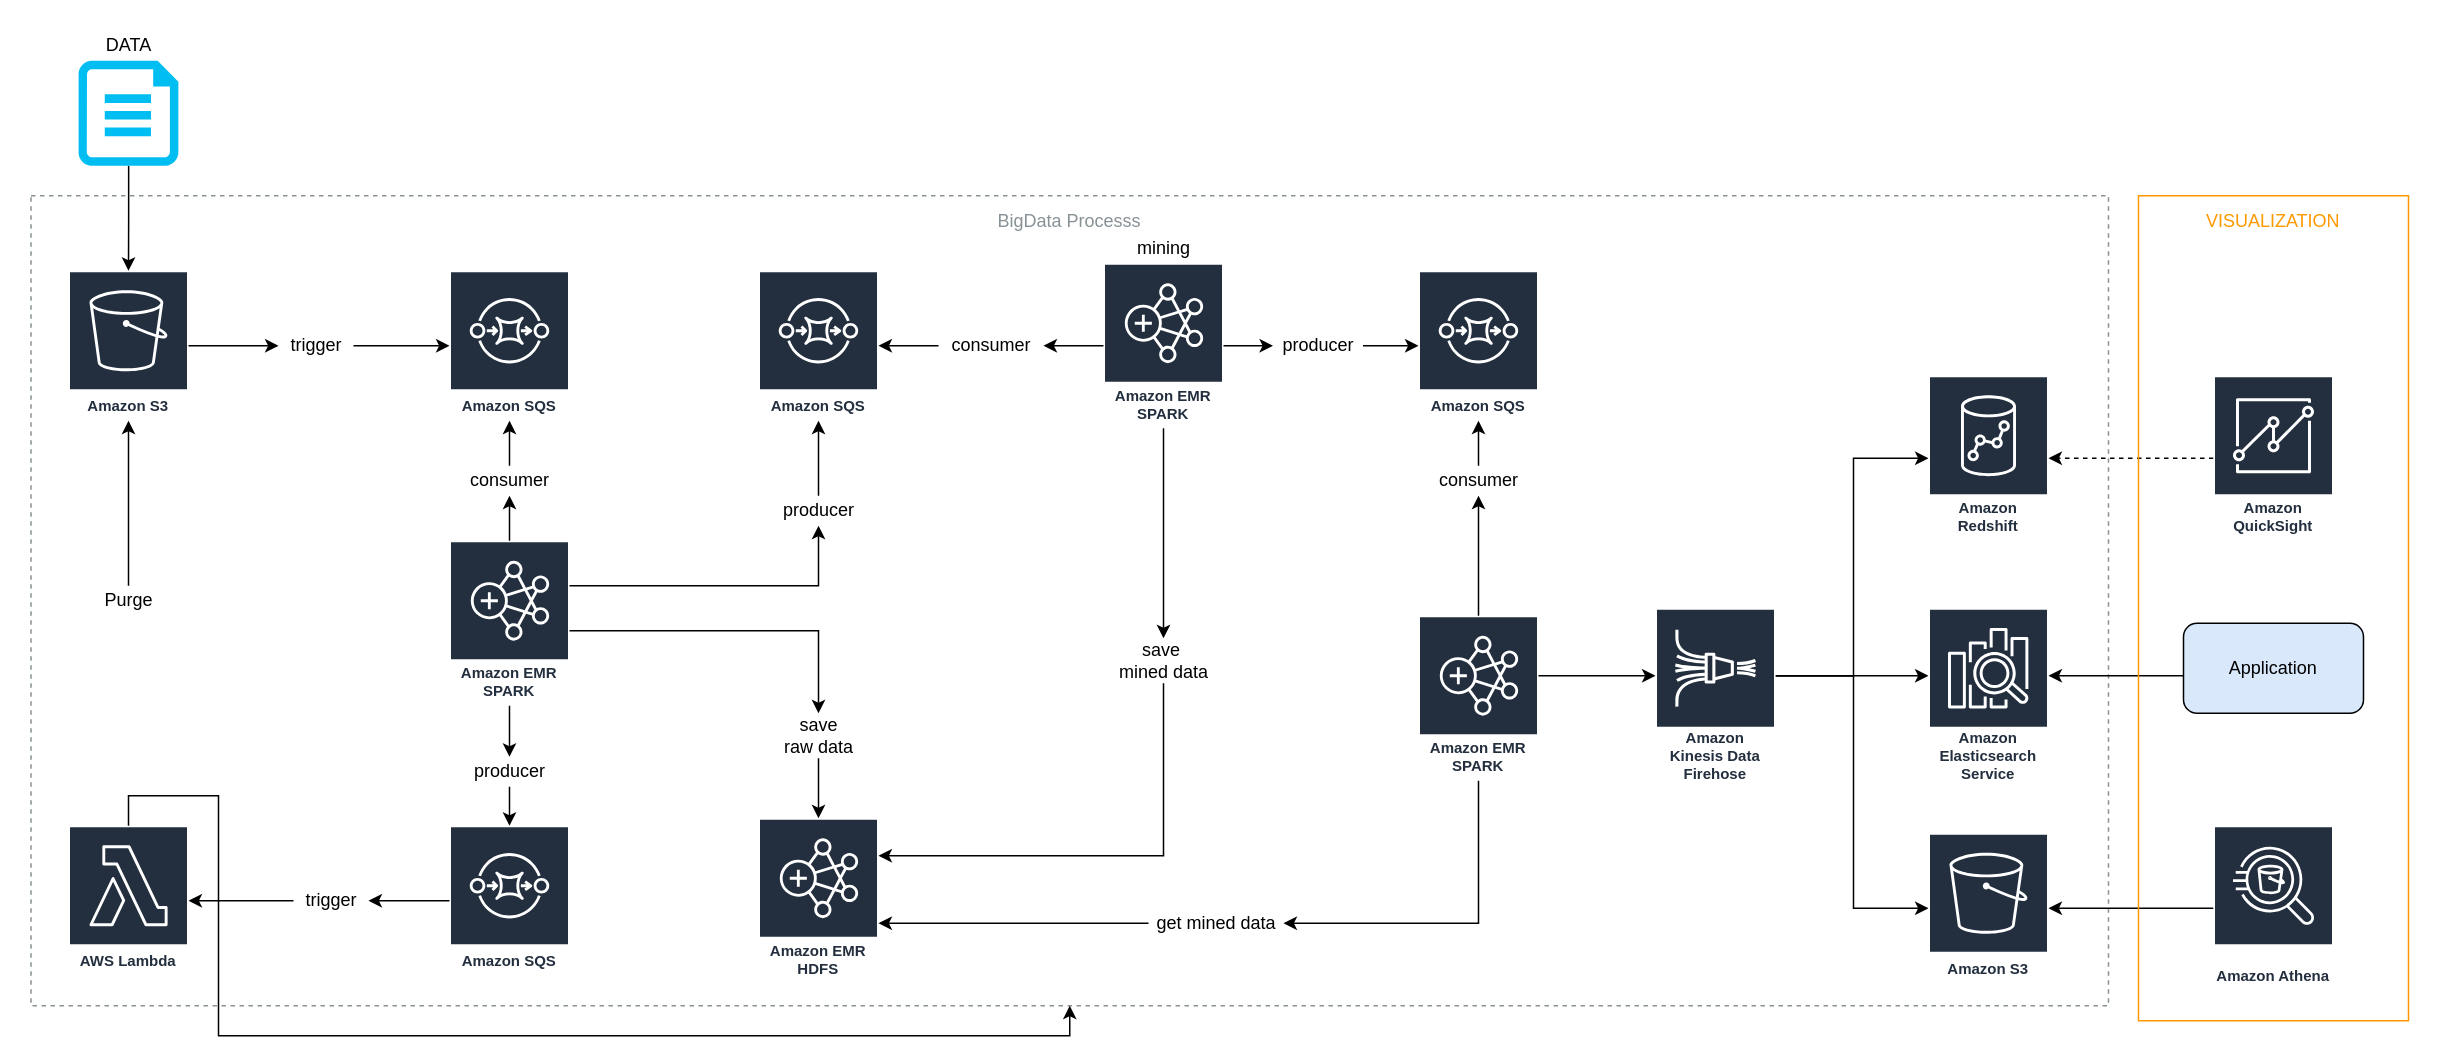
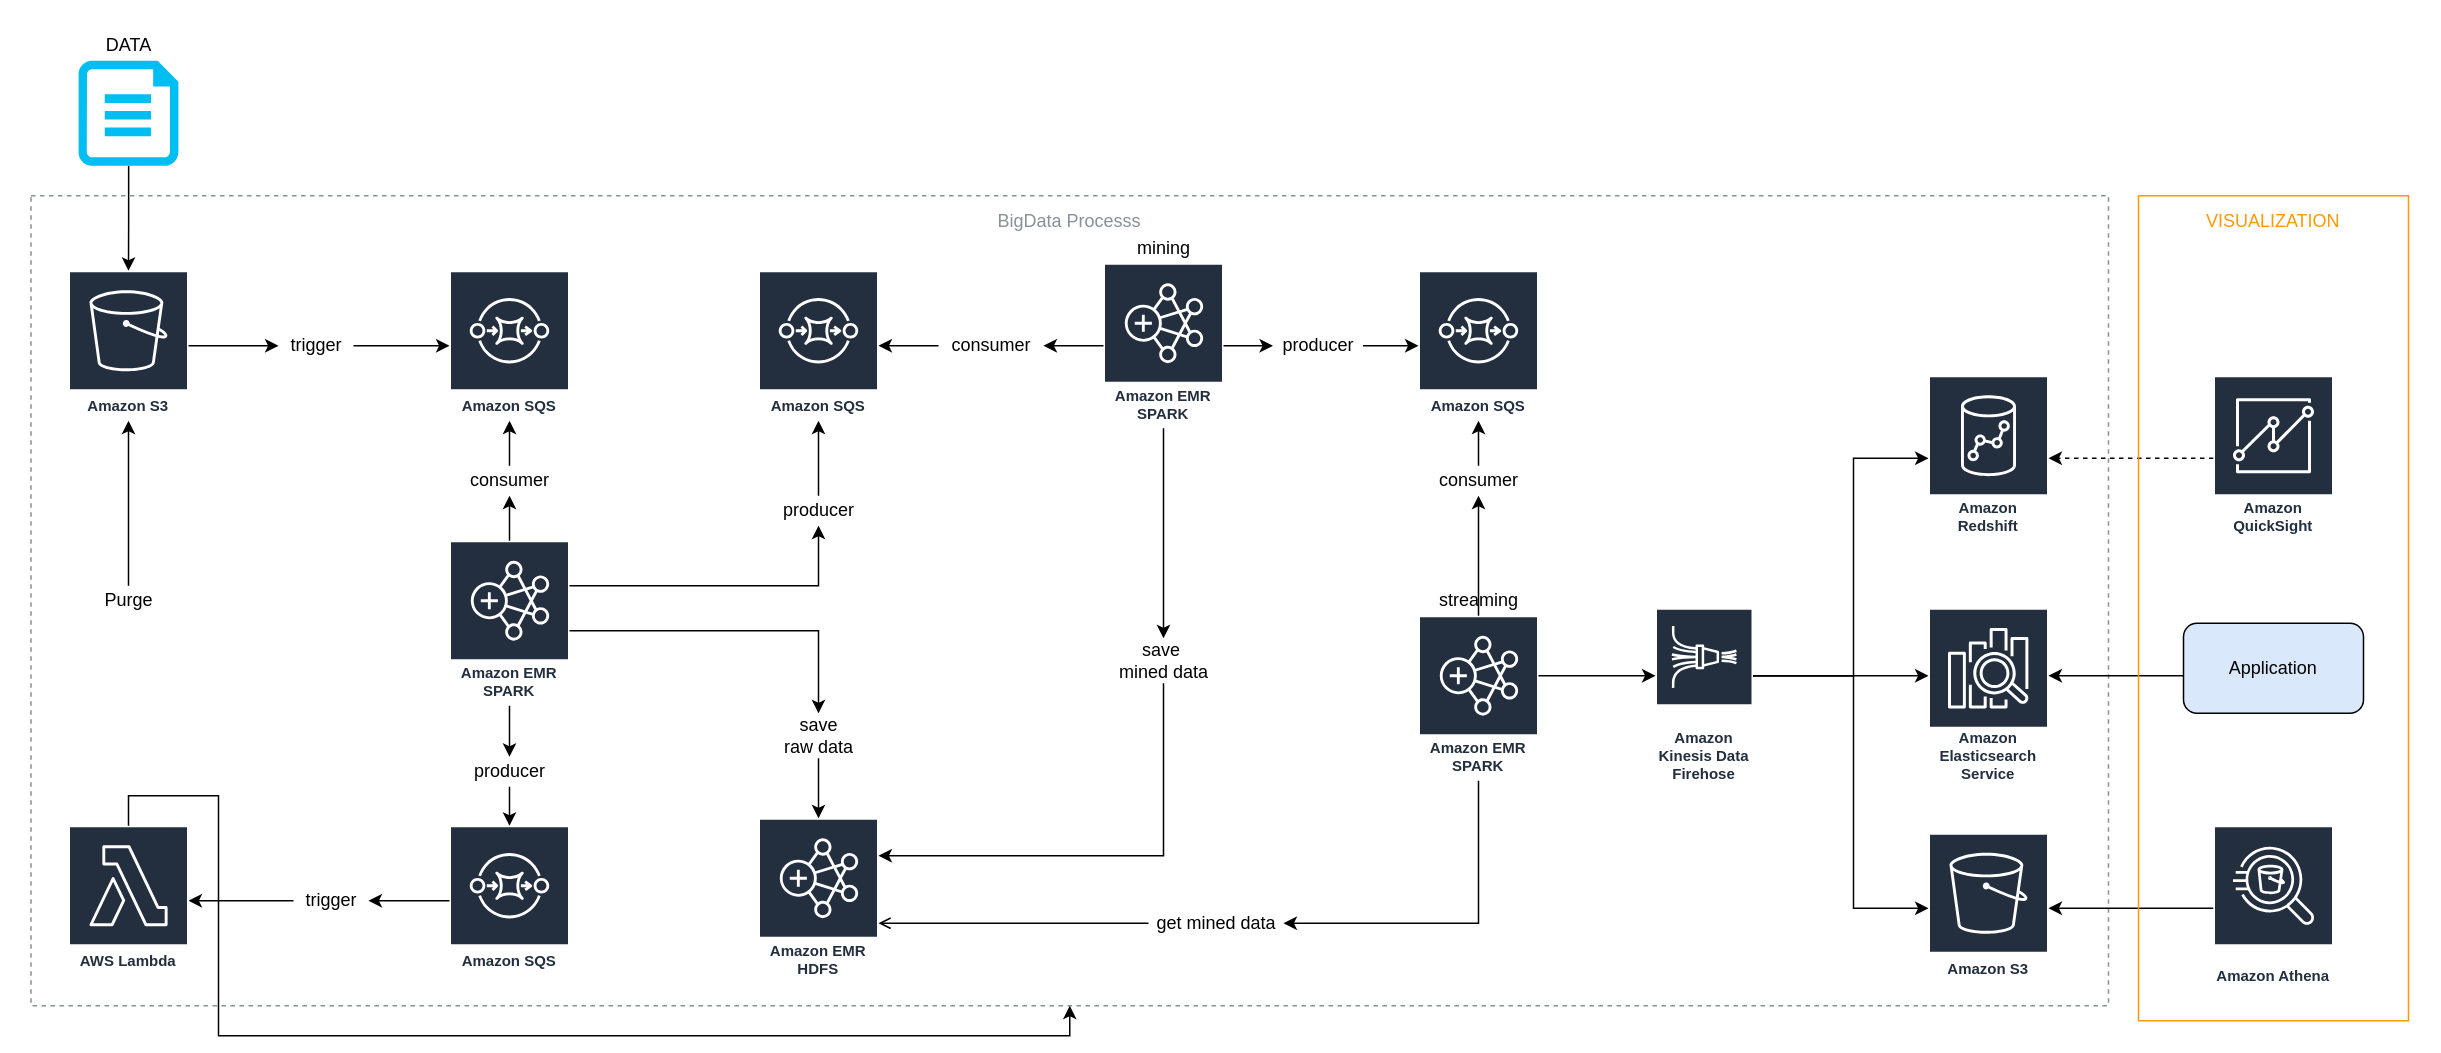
+ <mxCell id="45" value="streaming" style="text;html=1;align=center;verticalAlign=middle;resizable=0;points=[];autosize=1;" parent="43" vertex="1"><mxGeometry x="5" width="70" height="20" as="geometry" /></mxCell>
- <mxCell id="53" value="Amazon Kinesis Data Firehose" style="outlineConnect=0;fontColor=#232F3E;gradientColor=none;strokeColor=#ffffff;fillColor=#232F3E;dashed=0;verticalLabelPosition=middle;verticalAlign=bottom;align=center;html=1;whiteSpace=wrap;fontSize=10;fontStyle=1;spacing=3;shape=mxgraph.aws4.productIcon;prIcon=mxgraph.aws4.kinesis_data_firehose;" parent="1" vertex="1"><mxGeometry x="1103" y="405" width="80" height="120" as="geometry" /></mxCell>
+ <mxCell id="53" value="Amazon Kinesis Data Firehose" style="outlineConnect=0;fontColor=#232F3E;gradientColor=none;strokeColor=#ffffff;fillColor=#232F3E;dashed=0;verticalLabelPosition=middle;verticalAlign=bottom;align=center;html=1;whiteSpace=wrap;fontSize=10;fontStyle=1;spacing=3;shape=mxgraph.aws4.productIcon;prIcon=mxgraph.aws4.kinesis_data_firehose;" parent="1" vertex="1"><mxGeometry x="1103" y="405" width="65" height="120" as="geometry" /></mxCell>
- <mxCell id="47" style="edgeStyle=orthogonalEdgeStyle;rounded=0;orthogonalLoop=1;jettySize=auto;html=1;" parent="1" source="48" target="29" edge="1"><mxGeometry relative="1" as="geometry"><Array as="points"><mxPoint x="655" y="615" /><mxPoint x="655" y="615" /></Array></mxGeometry></mxCell>
+ <mxCell id="47" style="edgeStyle=orthogonalEdgeStyle;rounded=0;orthogonalLoop=1;jettySize=auto;html=1;endArrow=open;" parent="1" source="48" target="29" edge="1"><mxGeometry relative="1" as="geometry"><Array as="points"><mxPoint x="655" y="615" /><mxPoint x="655" y="615" /></Array></mxGeometry></mxCell>
